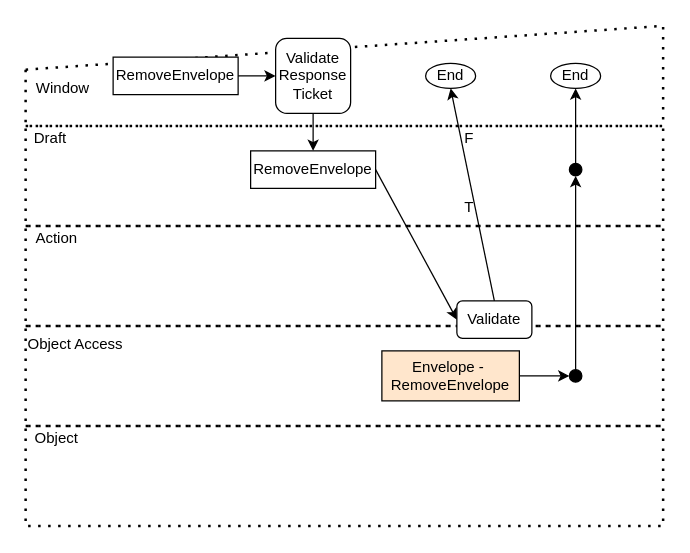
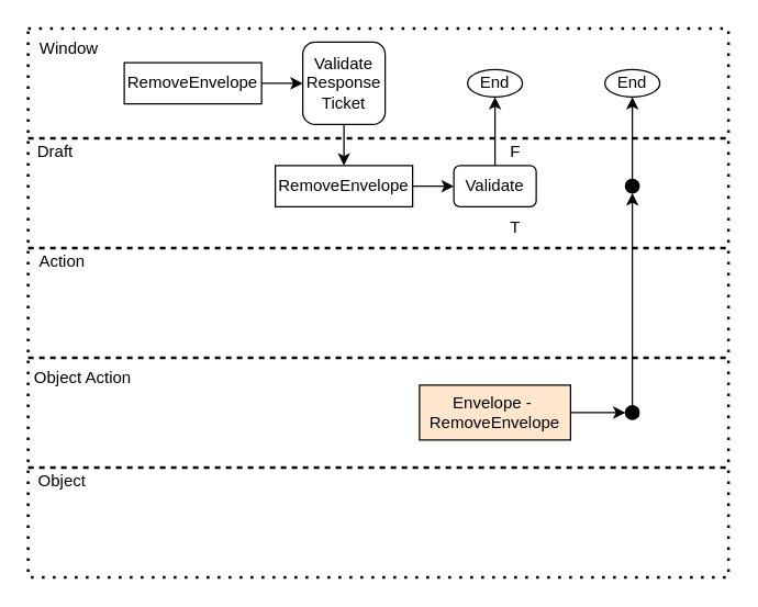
- <mxCell id="2" value="Window" style="text;html=1;strokeColor=none;fillColor=none;align=center;verticalAlign=middle;whiteSpace=wrap;rounded=0;" vertex="1" parent="1"><mxGeometry x="20" y="55" width="60" height="30" as="geometry" /></mxCell>
+ <mxCell id="2" value="Window" style="text;html=1;strokeColor=none;fillColor=none;align=center;verticalAlign=middle;whiteSpace=wrap;rounded=0;" vertex="1" parent="1"><mxGeometry x="20" y="20" width="60" height="30" as="geometry" /></mxCell>
- <mxCell id="18" value="Validate" style="rounded=1;whiteSpace=wrap;html=1;" vertex="1" parent="1"><mxGeometry x="365" y="240" width="60" height="30" as="geometry" /></mxCell>
+ <mxCell id="18" value="Validate" style="rounded=1;whiteSpace=wrap;html=1;" vertex="1" parent="1"><mxGeometry x="330" y="120" width="60" height="30" as="geometry" /></mxCell>
- <mxCell id="5" value="Object Access" style="text;html=1;strokeColor=none;fillColor=none;align=center;verticalAlign=middle;whiteSpace=wrap;rounded=0;" vertex="1" parent="1"><mxGeometry x="20" y="260" width="80" height="30" as="geometry" /></mxCell>
+ <mxCell id="5" value="Object Action" style="text;html=1;strokeColor=none;fillColor=none;align=center;verticalAlign=middle;whiteSpace=wrap;rounded=0;" vertex="1" parent="1"><mxGeometry x="20" y="260" width="80" height="30" as="geometry" /></mxCell>
